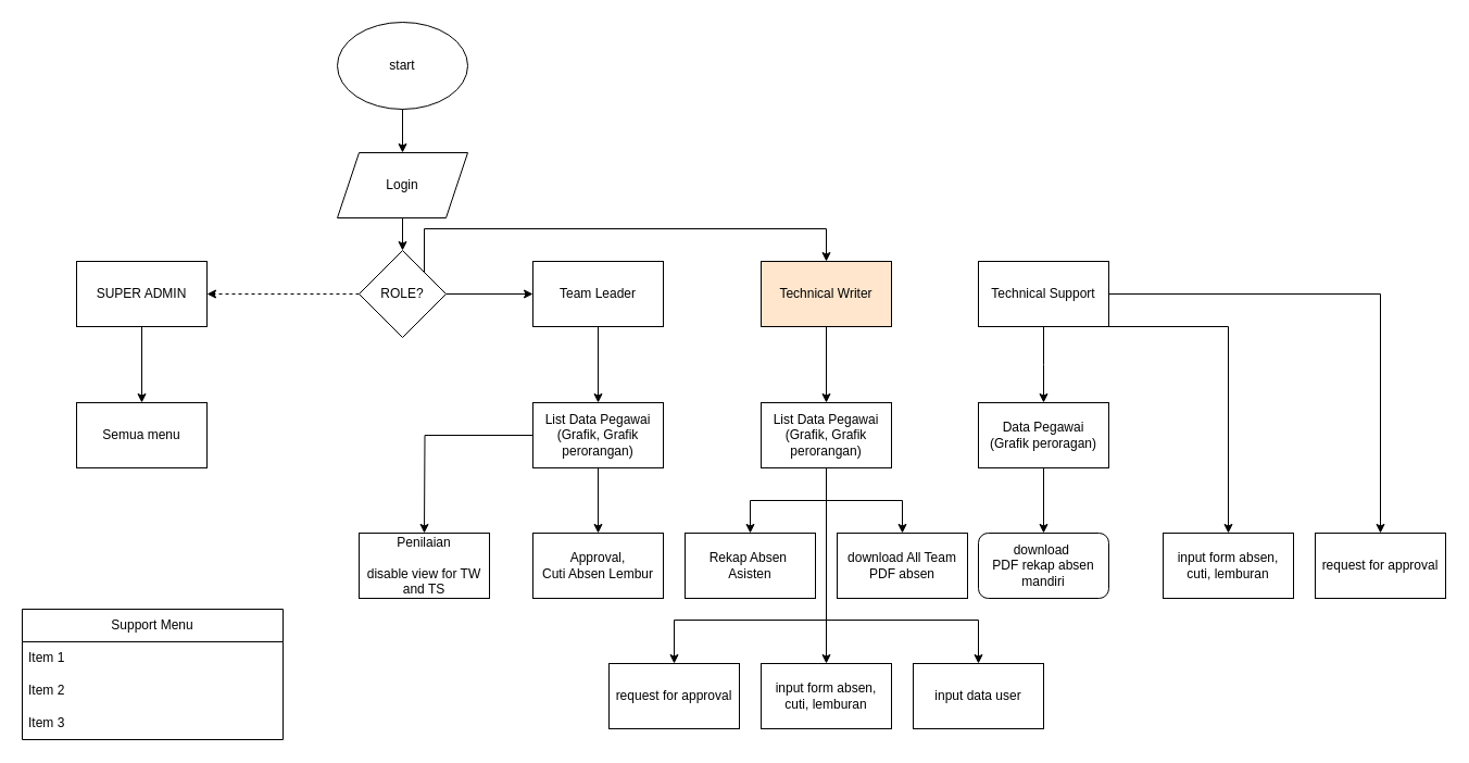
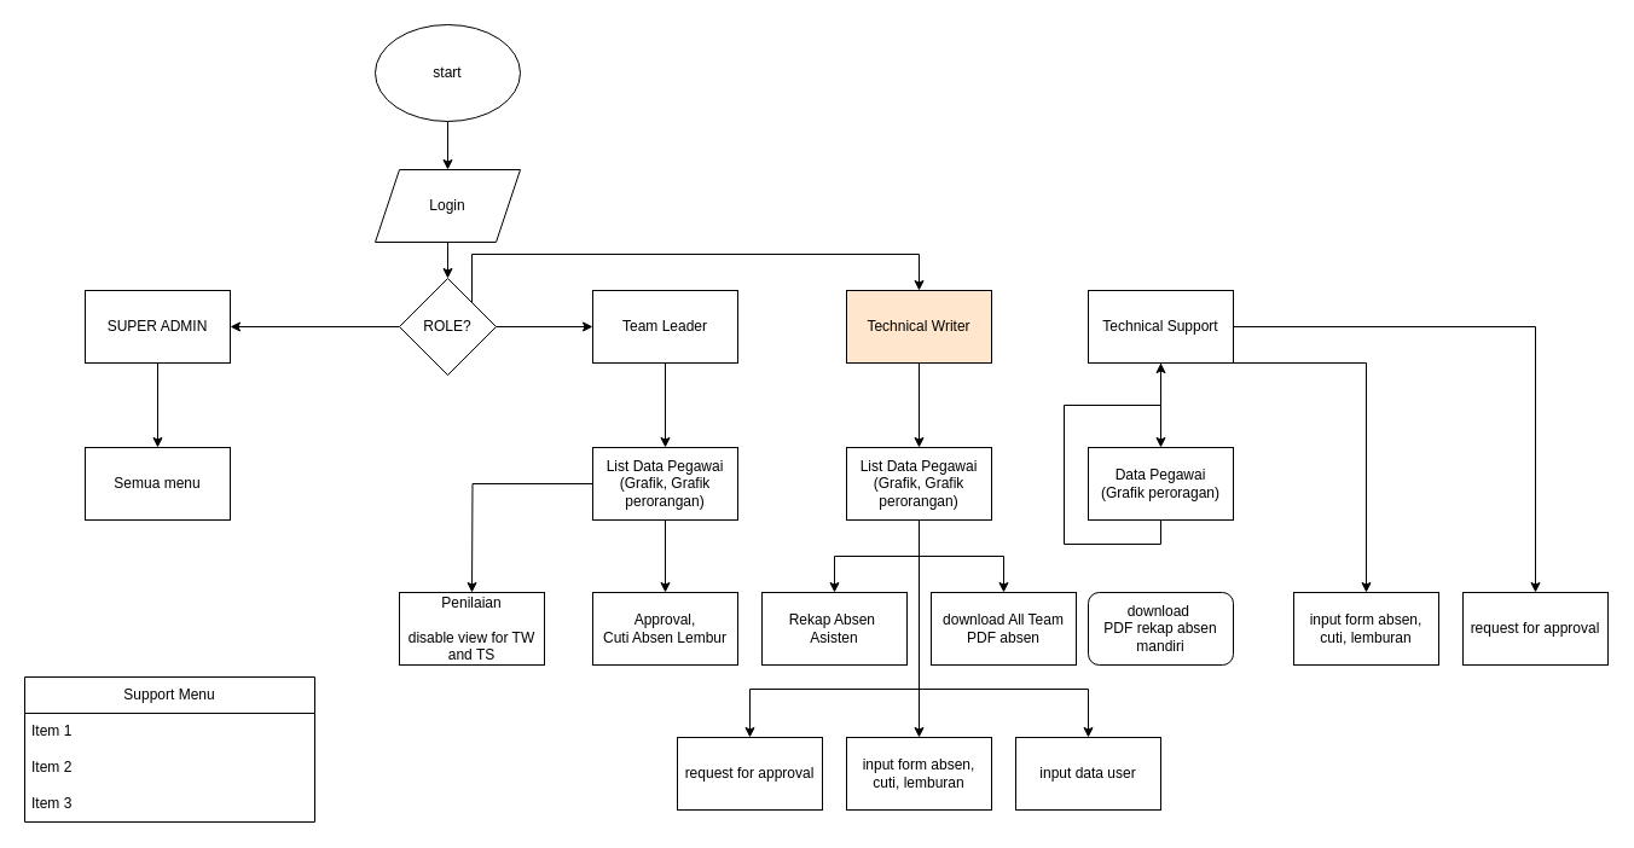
- <mxCell id="5" style="edgeStyle=orthogonalEdgeStyle;rounded=0;orthogonalLoop=1;jettySize=auto;html=1;exitX=0;exitY=0.5;exitDx=0;exitDy=0;entryX=1;entryY=0.5;entryDx=0;entryDy=0;dashed=1;" edge="1" parent="1" source="8" target="10"><mxGeometry relative="1" as="geometry" /></mxCell>
+ <mxCell id="5" style="edgeStyle=orthogonalEdgeStyle;rounded=0;orthogonalLoop=1;jettySize=auto;html=1;exitX=0;exitY=0.5;exitDx=0;exitDy=0;entryX=1;entryY=0.5;entryDx=0;entryDy=0;" edge="1" parent="1" source="8" target="10"><mxGeometry relative="1" as="geometry" /></mxCell>
- <mxCell id="33" style="edgeStyle=orthogonalEdgeStyle;rounded=0;orthogonalLoop=1;jettySize=auto;html=1;exitX=0.5;exitY=1;exitDx=0;exitDy=0;" edge="1" parent="1" source="34" target="35"><mxGeometry relative="1" as="geometry" /></mxCell>
+ <mxCell id="33" style="edgeStyle=orthogonalEdgeStyle;rounded=0;orthogonalLoop=1;jettySize=auto;html=1;exitX=0.5;exitY=1;exitDx=0;exitDy=0;" edge="1" parent="1" source="34" target="18"><mxGeometry relative="1" as="geometry" /></mxCell>
